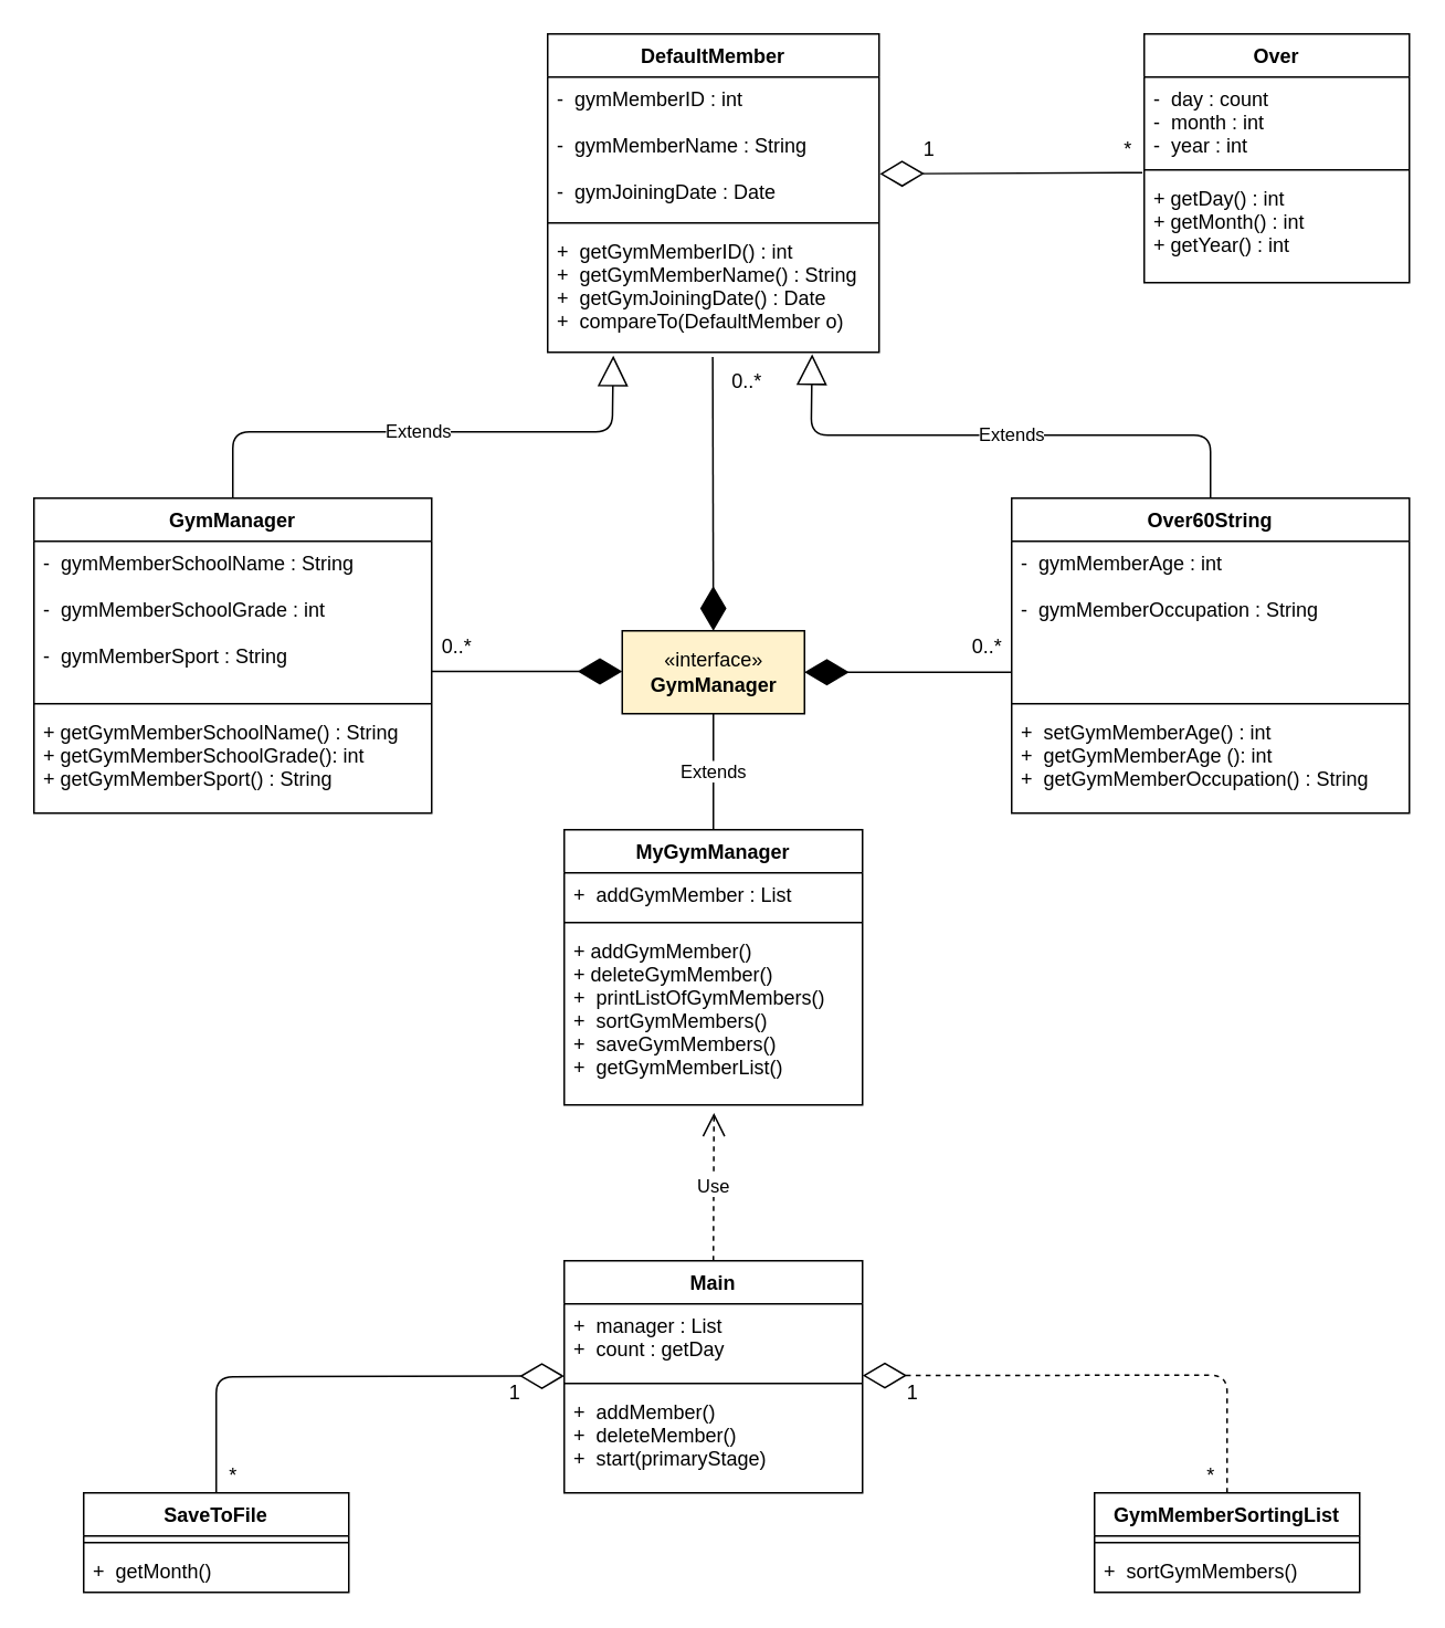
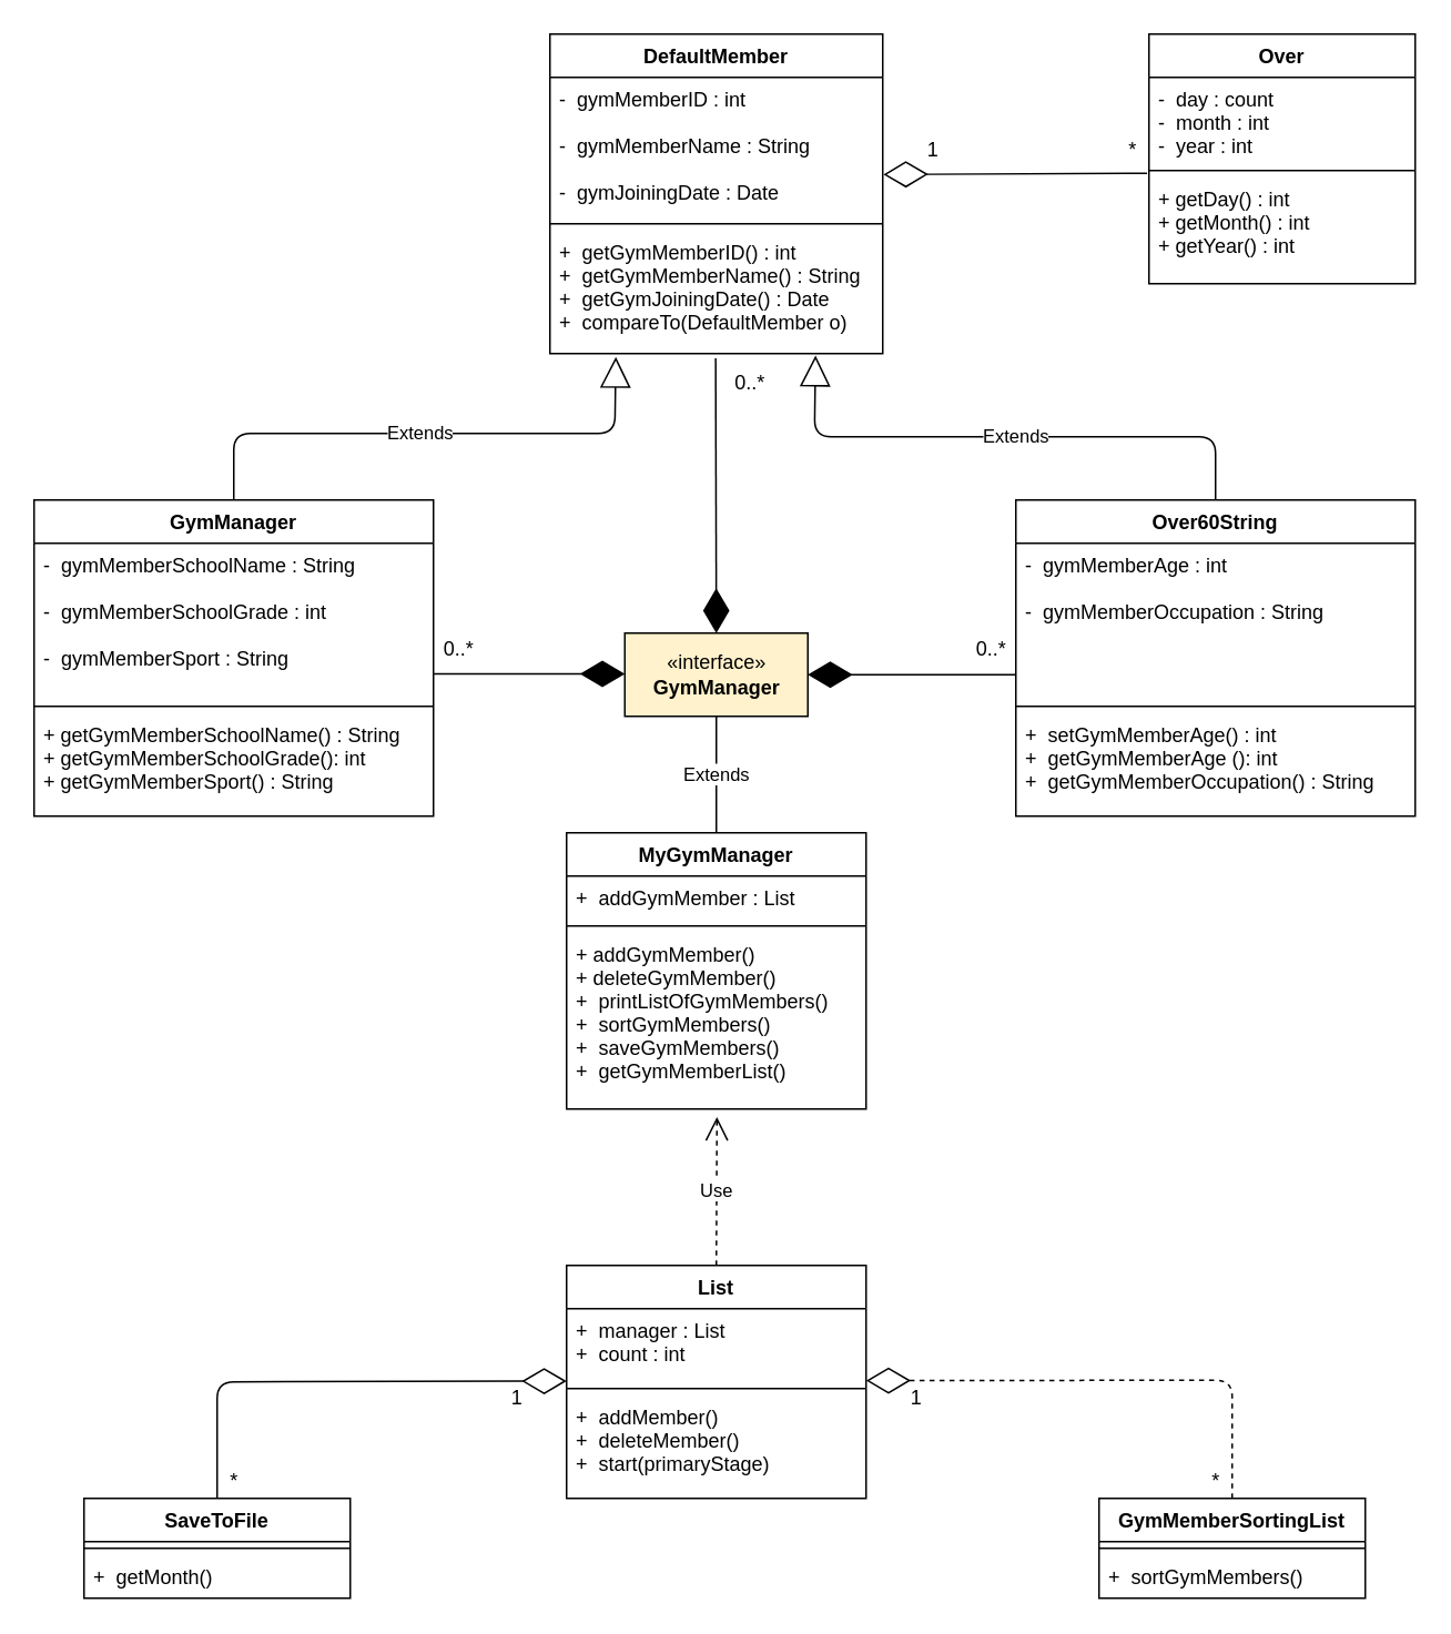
- <mxCell id="32" value="Main" style="swimlane;fontStyle=1;align=center;verticalAlign=top;childLayout=stackLayout;horizontal=1;startSize=26;horizontalStack=0;resizeParent=1;resizeParentMax=0;resizeLast=0;collapsible=1;marginBottom=0;" vertex="1" parent="1"><mxGeometry x="340" y="760" width="180" height="140" as="geometry" /></mxCell>
+ <mxCell id="32" value="List" style="swimlane;fontStyle=1;align=center;verticalAlign=top;childLayout=stackLayout;horizontal=1;startSize=26;horizontalStack=0;resizeParent=1;resizeParentMax=0;resizeLast=0;collapsible=1;marginBottom=0;" vertex="1" parent="1"><mxGeometry x="340" y="760" width="180" height="140" as="geometry" /></mxCell>
- <mxCell id="33" value="+  manager : List&#10;+  count : getDay" style="text;strokeColor=none;fillColor=none;align=left;verticalAlign=top;spacingLeft=4;spacingRight=4;overflow=hidden;rotatable=0;points=[[0,0.5],[1,0.5]];portConstraint=eastwest;" vertex="1" parent="32"><mxGeometry y="26" width="180" height="44" as="geometry" /></mxCell>
+ <mxCell id="33" value="+  manager : List&#10;+  count : int" style="text;strokeColor=none;fillColor=none;align=left;verticalAlign=top;spacingLeft=4;spacingRight=4;overflow=hidden;rotatable=0;points=[[0,0.5],[1,0.5]];portConstraint=eastwest;" vertex="1" parent="32"><mxGeometry y="26" width="180" height="44" as="geometry" /></mxCell>
